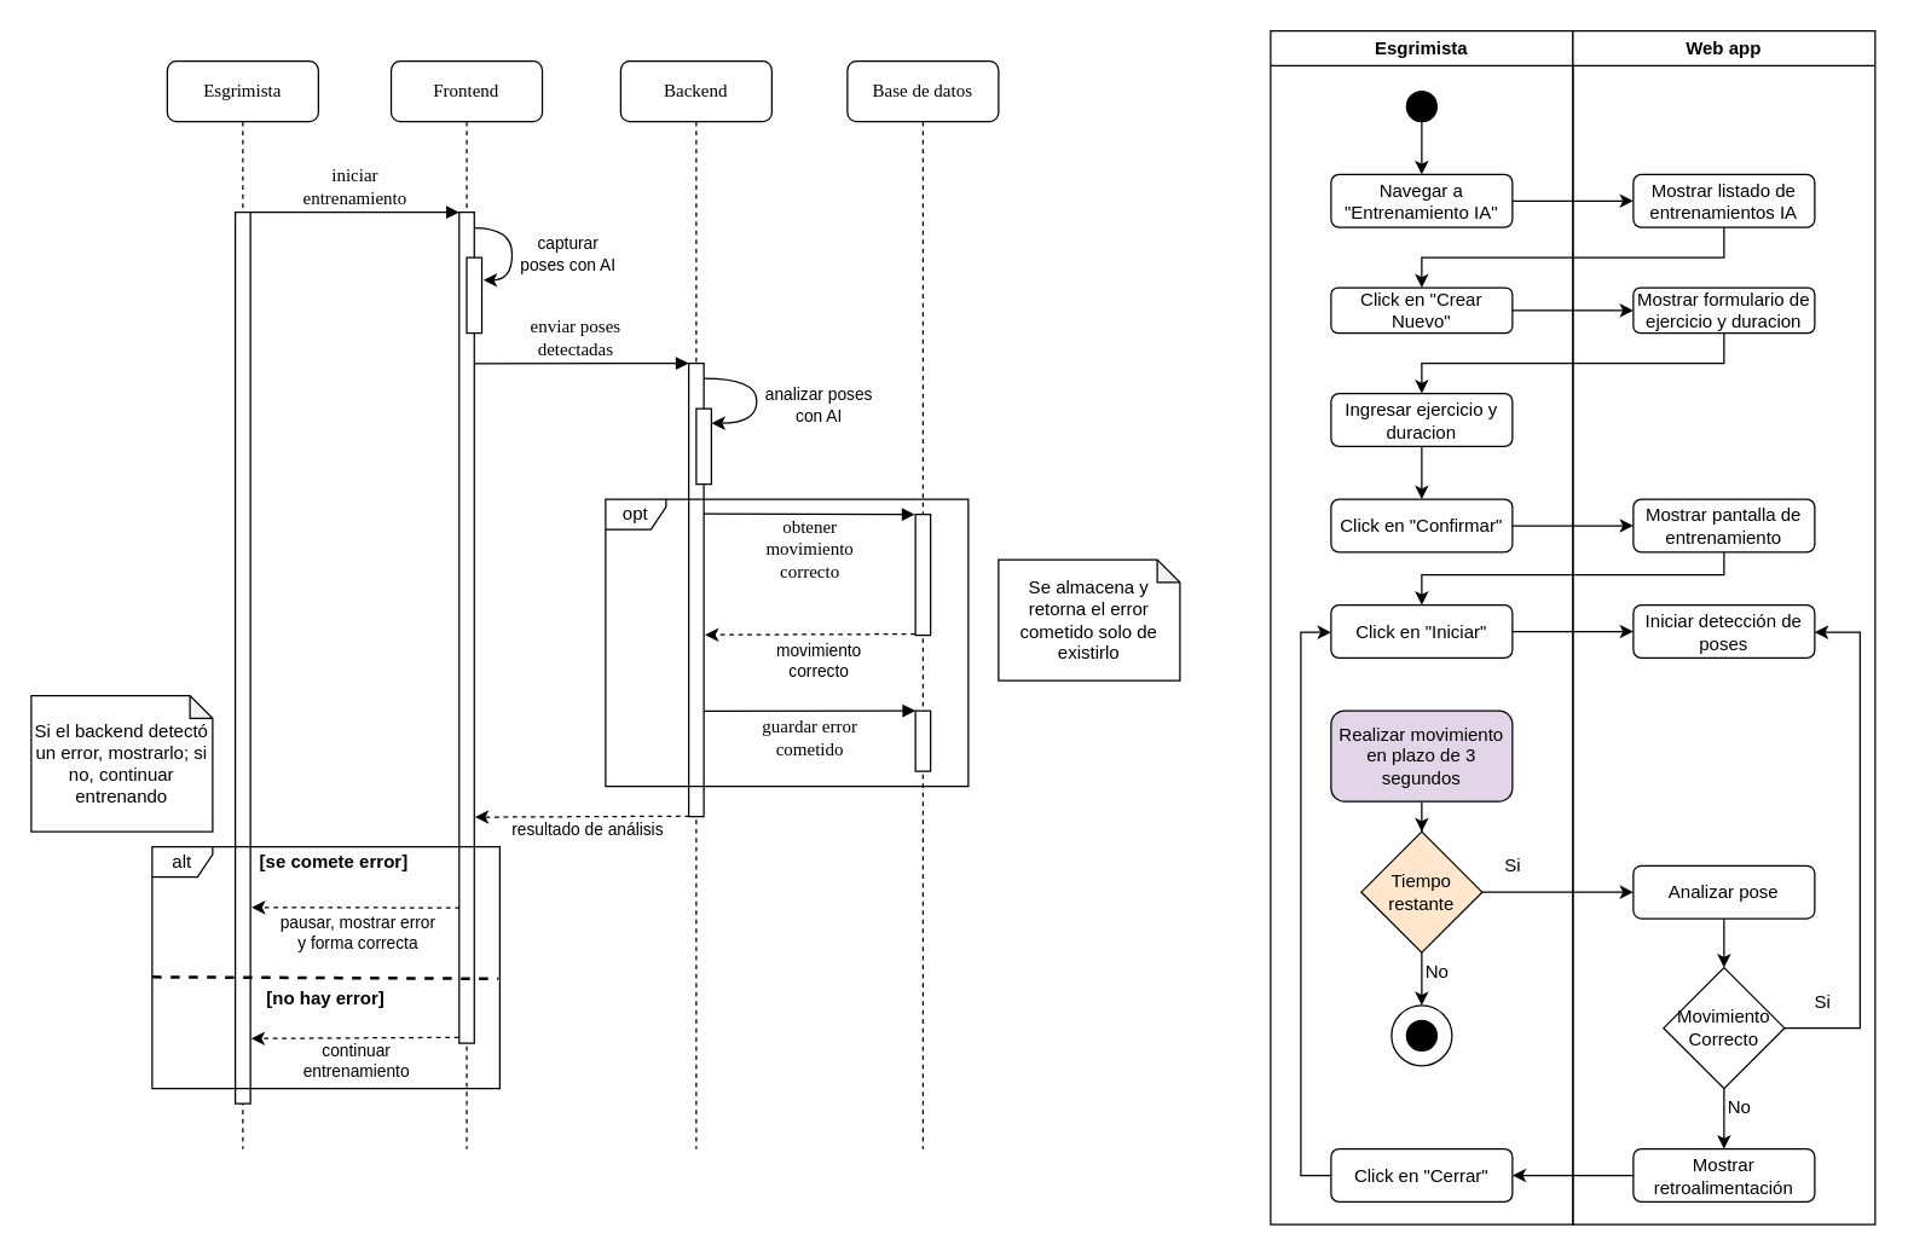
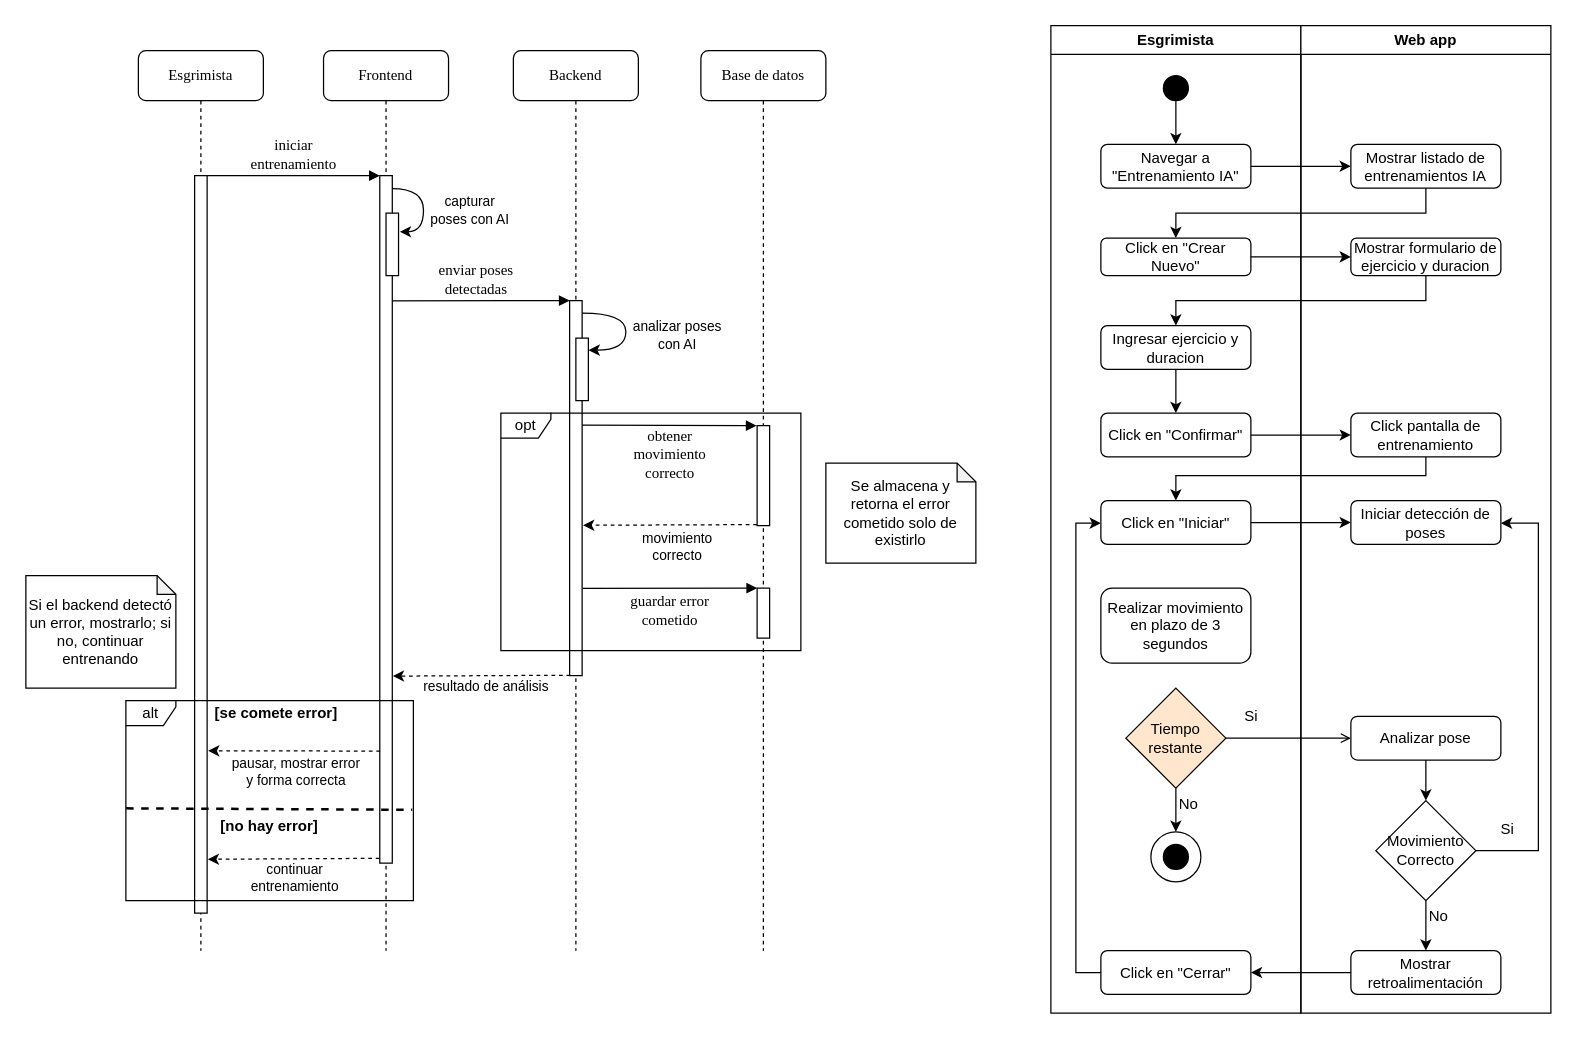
- <mxCell id="23" value="Mostrar pantalla de entrenamiento" style="rounded=1;whiteSpace=wrap;html=1;" parent="20" vertex="1"><mxGeometry x="40" y="310" width="120" height="35" as="geometry" /></mxCell>
+ <mxCell id="23" value="Click pantalla de entrenamiento" style="rounded=1;whiteSpace=wrap;html=1;" parent="20" vertex="1"><mxGeometry x="40" y="310" width="120" height="35" as="geometry" /></mxCell>
- <mxCell id="12" value="Realizar movimiento en plazo de 3 segundos" style="rounded=1;whiteSpace=wrap;html=1;fillColor=#e1d5e7;" parent="2" vertex="1"><mxGeometry x="40" y="450" width="120" height="60" as="geometry" /></mxCell>
+ <mxCell id="12" value="Realizar movimiento en plazo de 3 segundos" style="rounded=1;whiteSpace=wrap;html=1;" parent="2" vertex="1"><mxGeometry x="40" y="450" width="120" height="60" as="geometry" /></mxCell>
- <mxCell id="11" style="edgeStyle=orthogonalEdgeStyle;rounded=0;orthogonalLoop=1;jettySize=auto;html=1;" parent="2" source="12" target="14" edge="1"><mxGeometry relative="1" as="geometry" /></mxCell>
- <mxCell id="35" style="edgeStyle=orthogonalEdgeStyle;rounded=0;orthogonalLoop=1;jettySize=auto;html=1;" parent="1" source="14" target="26" edge="1"><mxGeometry relative="1" as="geometry" /></mxCell>
+ <mxCell id="35" style="edgeStyle=orthogonalEdgeStyle;rounded=0;orthogonalLoop=1;jettySize=auto;html=1;endArrow=open;" parent="1" source="14" target="26" edge="1"><mxGeometry relative="1" as="geometry" /></mxCell>
